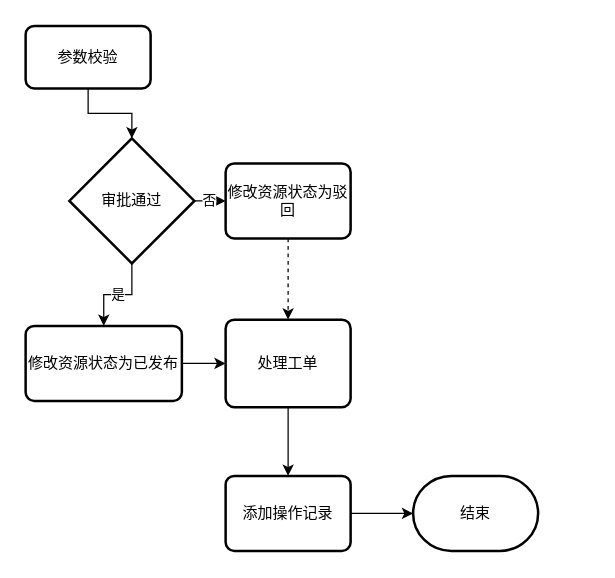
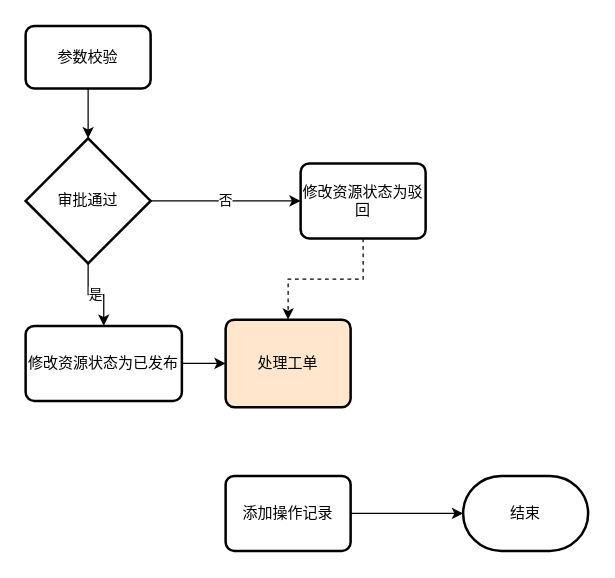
- <mxCell id="6" value="审批通过" style="strokeWidth=2;html=1;shape=mxgraph.flowchart.decision;whiteSpace=wrap;" vertex="1" parent="1"><mxGeometry x="55" y="110" width="100" height="100" as="geometry" /></mxCell>
+ <mxCell id="6" value="审批通过" style="strokeWidth=2;html=1;shape=mxgraph.flowchart.decision;whiteSpace=wrap;" vertex="1" parent="1"><mxGeometry x="20" y="110" width="100" height="100" as="geometry" /></mxCell>
- <mxCell id="10" value="修改资源状态为驳回" style="rounded=1;whiteSpace=wrap;html=1;absoluteArcSize=1;arcSize=14;strokeWidth=2;" vertex="1" parent="1"><mxGeometry x="180" y="130" width="100" height="60" as="geometry" /></mxCell>
+ <mxCell id="10" value="修改资源状态为驳回" style="rounded=1;whiteSpace=wrap;html=1;absoluteArcSize=1;arcSize=14;strokeWidth=2;" vertex="1" parent="1"><mxGeometry x="240" y="130" width="100" height="60" as="geometry" /></mxCell>
- <mxCell id="12" value="处理工单" style="rounded=1;whiteSpace=wrap;html=1;absoluteArcSize=1;arcSize=14;strokeWidth=2;" vertex="1" parent="1"><mxGeometry x="180" y="255" width="100" height="70" as="geometry" /></mxCell>
+ <mxCell id="12" value="处理工单" style="rounded=1;whiteSpace=wrap;html=1;absoluteArcSize=1;arcSize=14;strokeWidth=2;fillColor=#ffe6cc;" vertex="1" parent="1"><mxGeometry x="180" y="255" width="100" height="70" as="geometry" /></mxCell>
- <mxCell id="11" style="edgeStyle=orthogonalEdgeStyle;rounded=0;orthogonalLoop=1;jettySize=auto;html=1;" edge="1" parent="1" source="12" target="14"><mxGeometry relative="1" as="geometry"><Array as="points"><mxPoint x="230" y="398" /></Array></mxGeometry></mxCell>
- <mxCell id="15" value="结束" style="strokeWidth=2;html=1;shape=mxgraph.flowchart.terminator;whiteSpace=wrap;" vertex="1" parent="1"><mxGeometry x="330" y="380" width="100" height="60" as="geometry" /></mxCell>
+ <mxCell id="15" value="结束" style="strokeWidth=2;html=1;shape=mxgraph.flowchart.terminator;whiteSpace=wrap;" vertex="1" parent="1"><mxGeometry x="370" y="380" width="100" height="60" as="geometry" /></mxCell>
